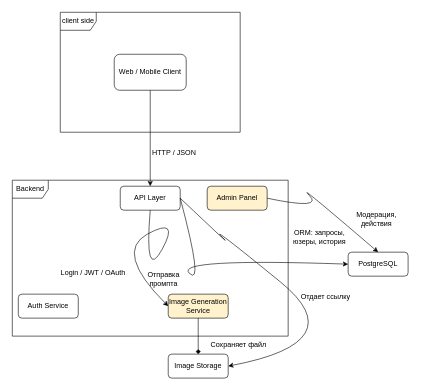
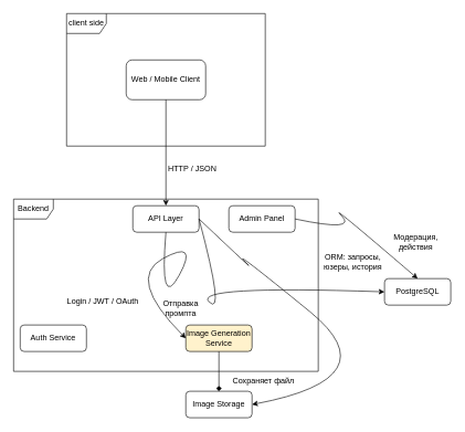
- <mxCell id="8" value="Admin Panel" style="rounded=1;whiteSpace=wrap;html=1;fillColor=#fff2cc;" vertex="1" parent="1"><mxGeometry x="345" y="310" width="100" height="40" as="geometry" /></mxCell>
+ <mxCell id="8" value="Admin Panel" style="rounded=1;whiteSpace=wrap;html=1;" vertex="1" parent="1"><mxGeometry x="345" y="310" width="100" height="40" as="geometry" /></mxCell>
- <mxCell id="19" value="Отдает ссылку" style="text;html=1;align=center;verticalAlign=middle;whiteSpace=wrap;rounded=0;" vertex="1" parent="1"><mxGeometry x="490" y="480" width="105" height="30" as="geometry" /></mxCell>
